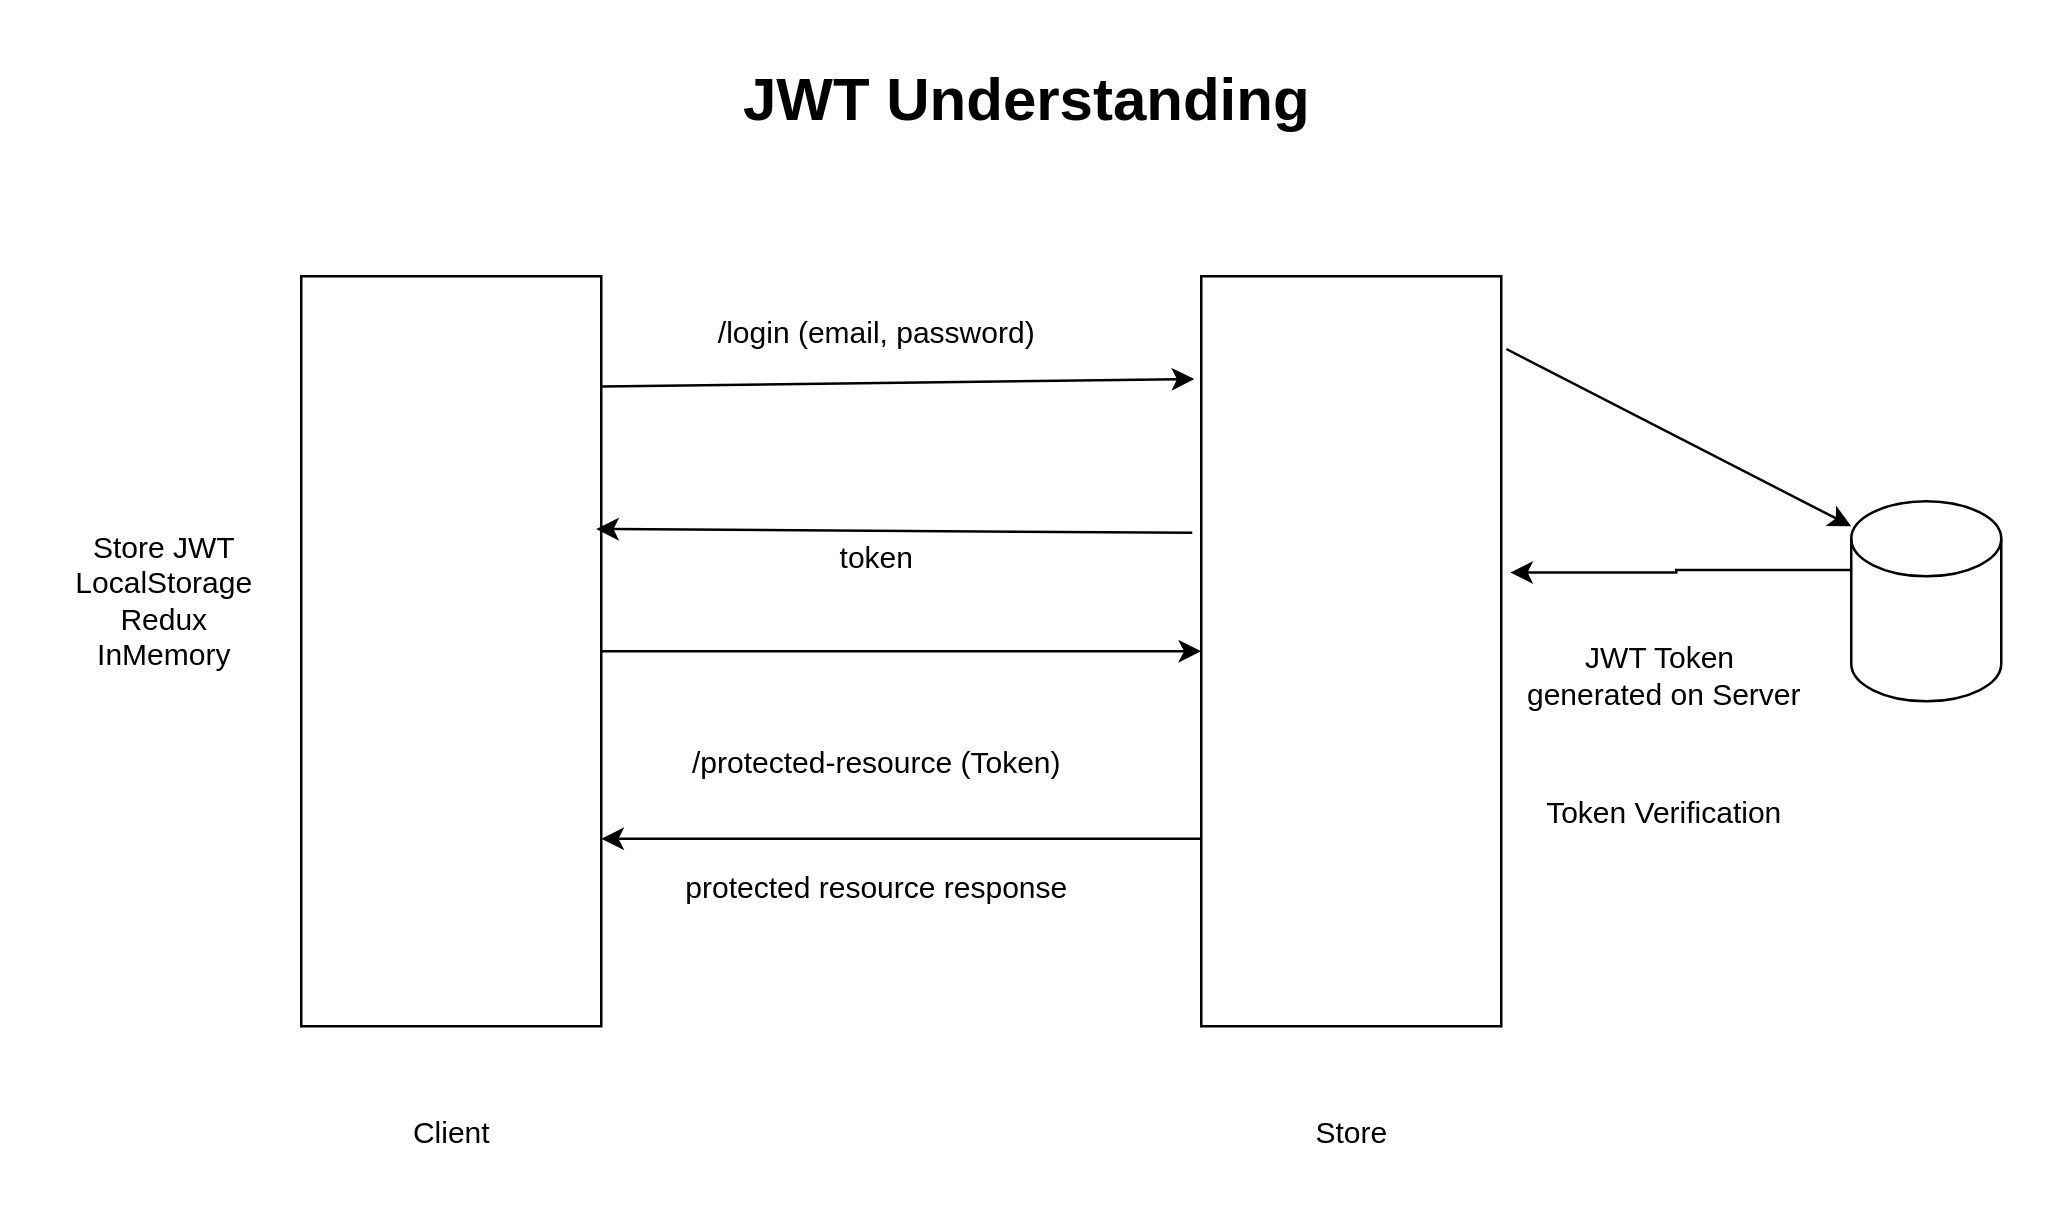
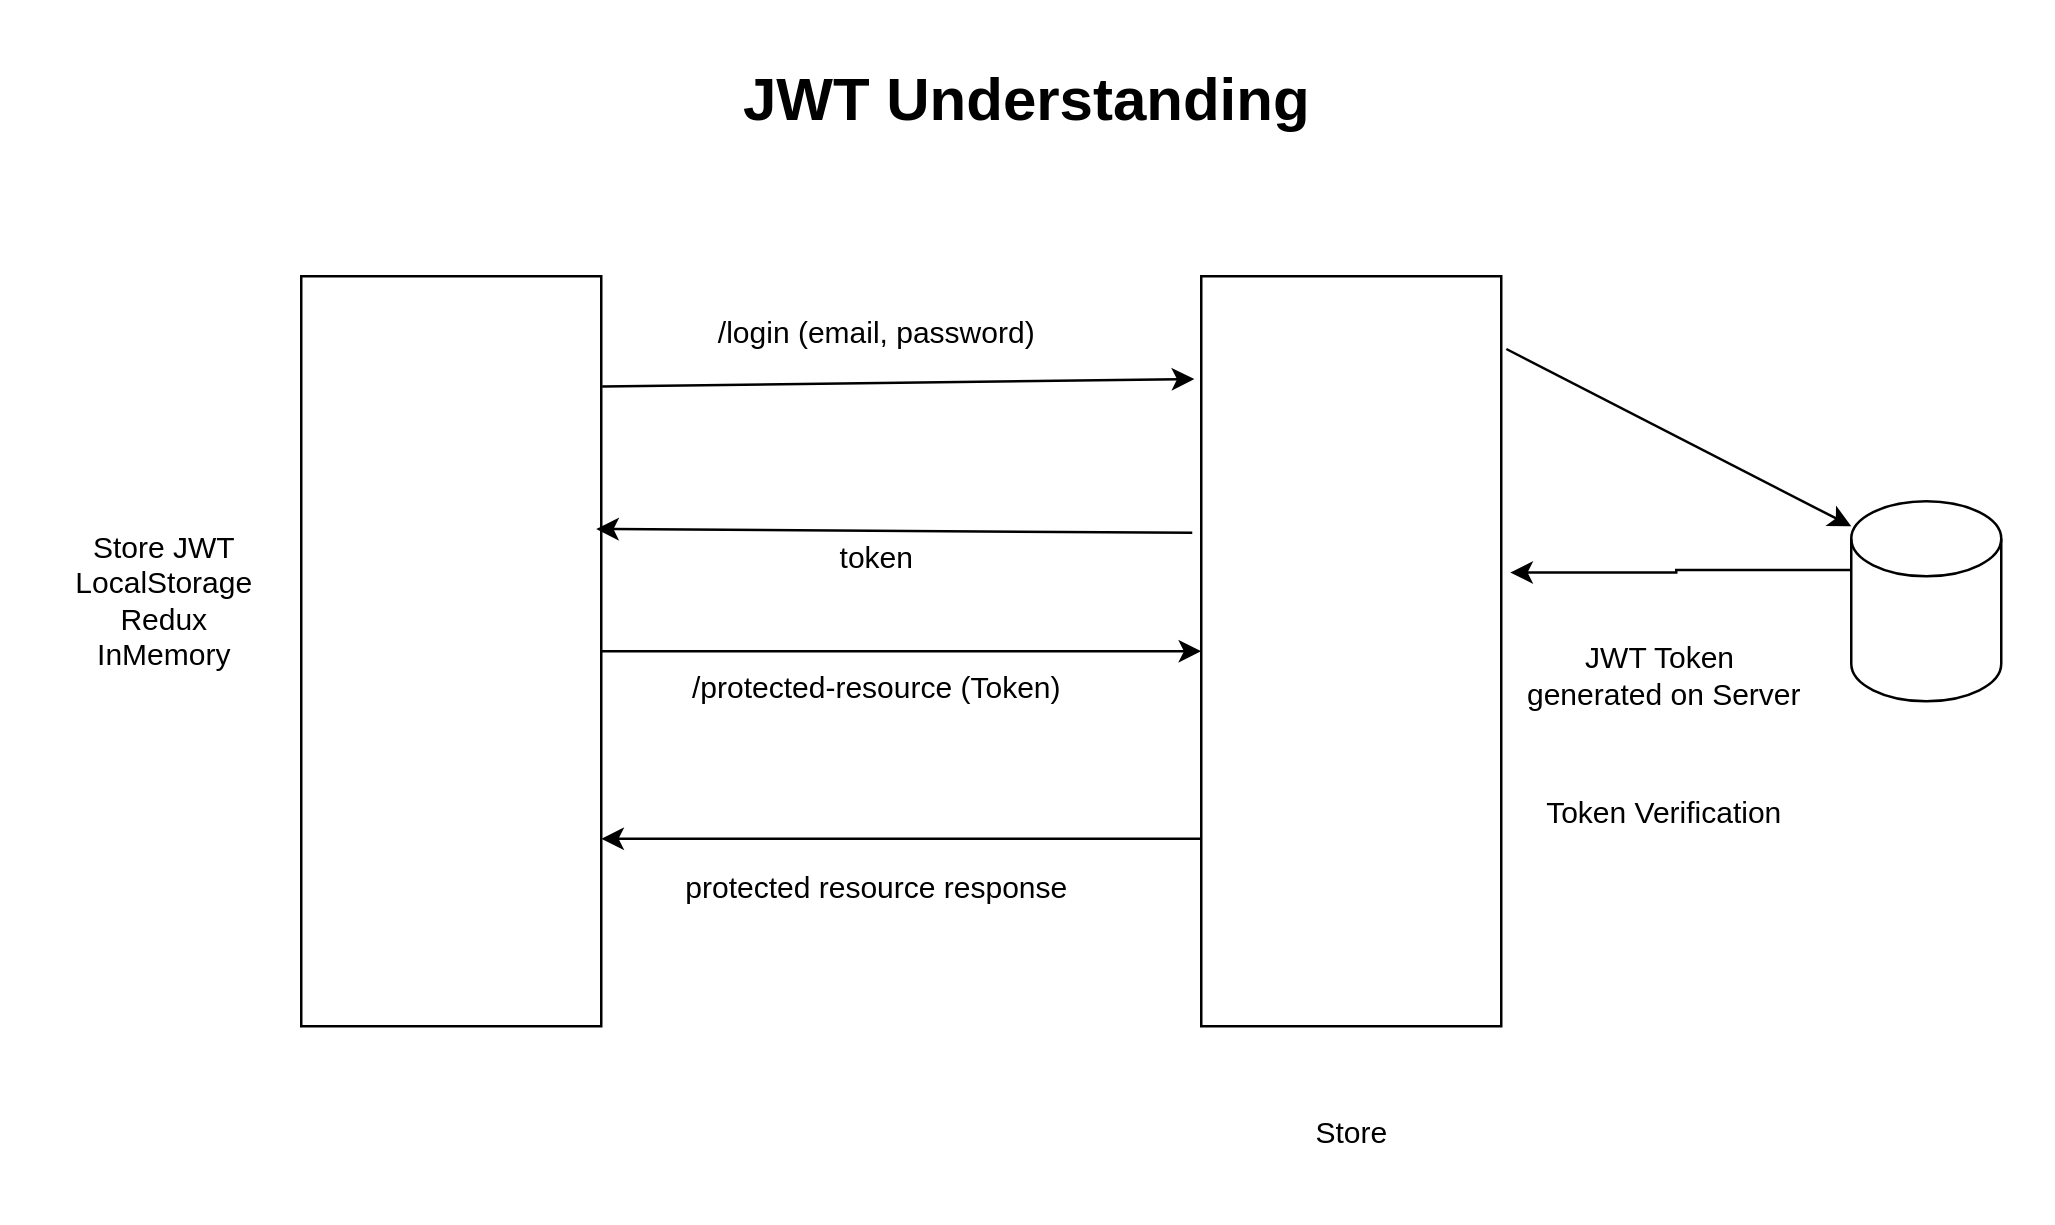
- <mxCell id="17" value="/protected-resource (Token)" style="text;html=1;align=center;verticalAlign=middle;resizable=0;points=[];autosize=1;strokeColor=none;fillColor=none;" vertex="1" parent="1"><mxGeometry x="265" y="290" width="170" height="30" as="geometry" /></mxCell>
+ <mxCell id="17" value="/protected-resource (Token)" style="text;html=1;align=center;verticalAlign=middle;resizable=0;points=[];autosize=1;strokeColor=none;fillColor=none;" vertex="1" parent="1"><mxGeometry x="265" y="260" width="170" height="30" as="geometry" /></mxCell>
- <mxCell id="6" value="Client" style="text;html=1;align=center;verticalAlign=middle;resizable=0;points=[];autosize=1;strokeColor=none;fillColor=none;" vertex="1" parent="1"><mxGeometry x="155" y="438" width="50" height="30" as="geometry" /></mxCell>
